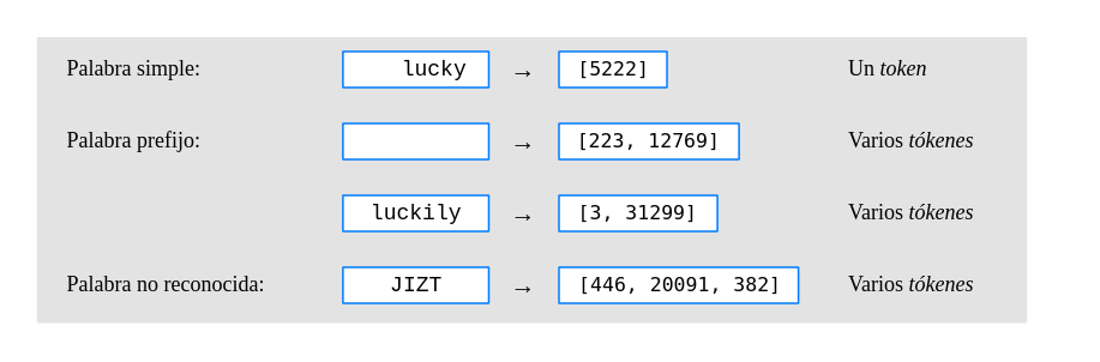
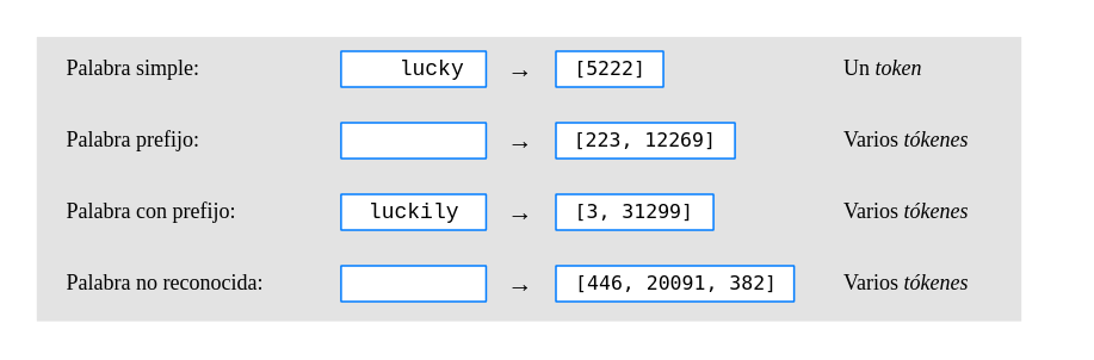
- <mxCell id="37" value="&lt;pre style=&quot;font-size: 11px&quot;&gt;[223, &lt;span style=&quot;font-family: monospace&quot;&gt;&lt;span style=&quot;color: #000000 ; background-color: #ffffff&quot;&gt;12769&lt;/span&gt;&lt;/span&gt;]&lt;/pre&gt;" style="text;html=1;fillColor=none;align=center;verticalAlign=middle;rounded=0;labelPosition=center;verticalLabelPosition=middle;fontFamily=Courier New;labelBorderColor=none;spacing=0;spacingLeft=0;whiteSpace=wrap;" vertex="1" parent="35"><mxGeometry x="17.966" y="3.5" width="64.068" height="13" as="geometry" /></mxCell>
+ <mxCell id="37" value="&lt;pre style=&quot;font-size: 11px&quot;&gt;[223, &lt;span style=&quot;font-family: monospace&quot;&gt;&lt;span style=&quot;color: #000000 ; background-color: #ffffff&quot;&gt;12269&lt;/span&gt;&lt;/span&gt;]&lt;/pre&gt;" style="text;html=1;fillColor=none;align=center;verticalAlign=middle;rounded=0;labelPosition=center;verticalLabelPosition=middle;fontFamily=Courier New;labelBorderColor=none;spacing=0;spacingLeft=0;whiteSpace=wrap;" vertex="1" parent="35"><mxGeometry x="17.966" y="3.5" width="64.068" height="13" as="geometry" /></mxCell>
+ <mxCell id="4" value="&lt;font data-font-src=&quot;https://fonts.googleapis.com/css?family=Ubuntu&quot; face=&quot;Ubuntu&quot;&gt;Palabra con prefijo:&lt;/font&gt;" style="text;html=1;strokeColor=none;fillColor=none;align=left;verticalAlign=middle;whiteSpace=wrap;rounded=0;" vertex="1" parent="1"><mxGeometry x="35" y="108" width="120" height="20" as="geometry" /></mxCell>
- <mxCell id="13" value="JIZT" style="text;html=1;fillColor=none;align=center;verticalAlign=middle;rounded=0;labelPosition=center;verticalLabelPosition=middle;fontFamily=Courier New;labelBorderColor=none;spacing=0;spacingLeft=0;whiteSpace=wrap;" vertex="1" parent="11"><mxGeometry x="19.5" y="4.5" width="42" height="13" as="geometry" /></mxCell>
